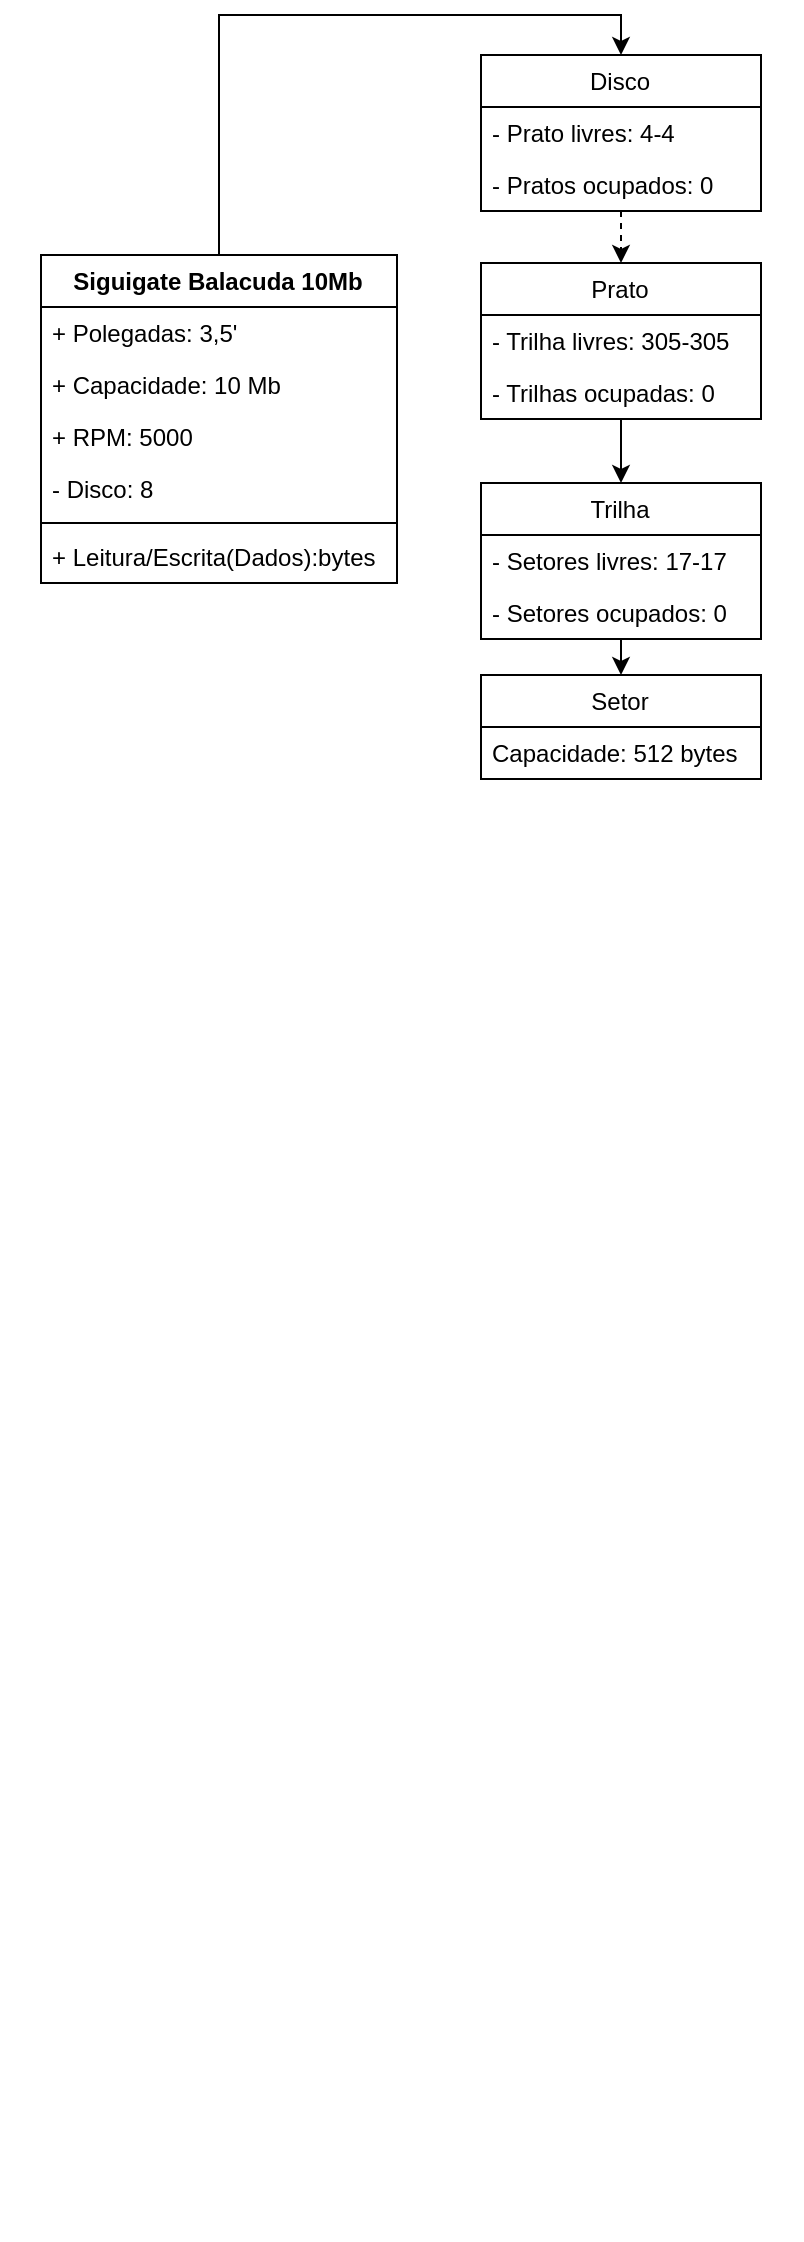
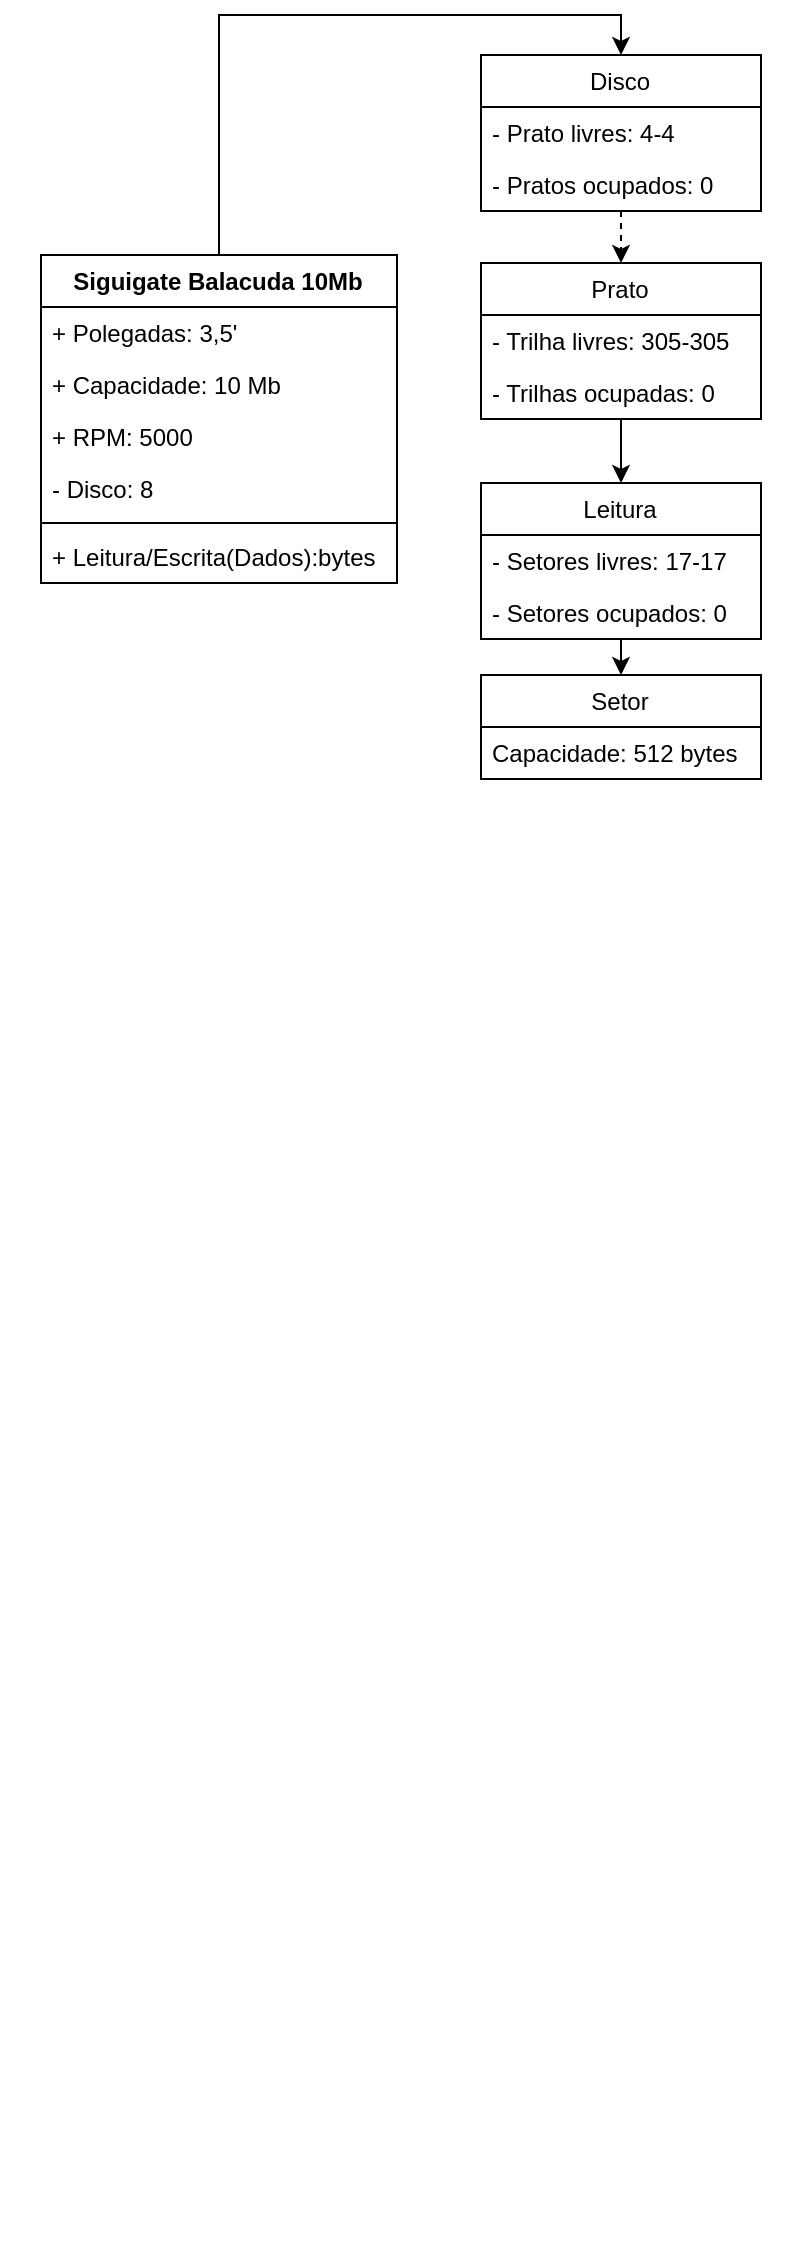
- <mxCell id="13" value="Trilha" style="swimlane;fontStyle=0;childLayout=stackLayout;horizontal=1;startSize=26;fillColor=none;horizontalStack=0;resizeParent=1;resizeParentMax=0;resizeLast=0;collapsible=1;marginBottom=0;" parent="1" vertex="1"><mxGeometry x="240" y="234" width="140" height="78" as="geometry"><mxRectangle x="240" y="254" width="70" height="30" as="alternateBounds" /></mxGeometry></mxCell>
+ <mxCell id="13" value="Leitura" style="swimlane;fontStyle=0;childLayout=stackLayout;horizontal=1;startSize=26;fillColor=none;horizontalStack=0;resizeParent=1;resizeParentMax=0;resizeLast=0;collapsible=1;marginBottom=0;" parent="1" vertex="1"><mxGeometry x="240" y="234" width="140" height="78" as="geometry"><mxRectangle x="240" y="254" width="70" height="30" as="alternateBounds" /></mxGeometry></mxCell>
